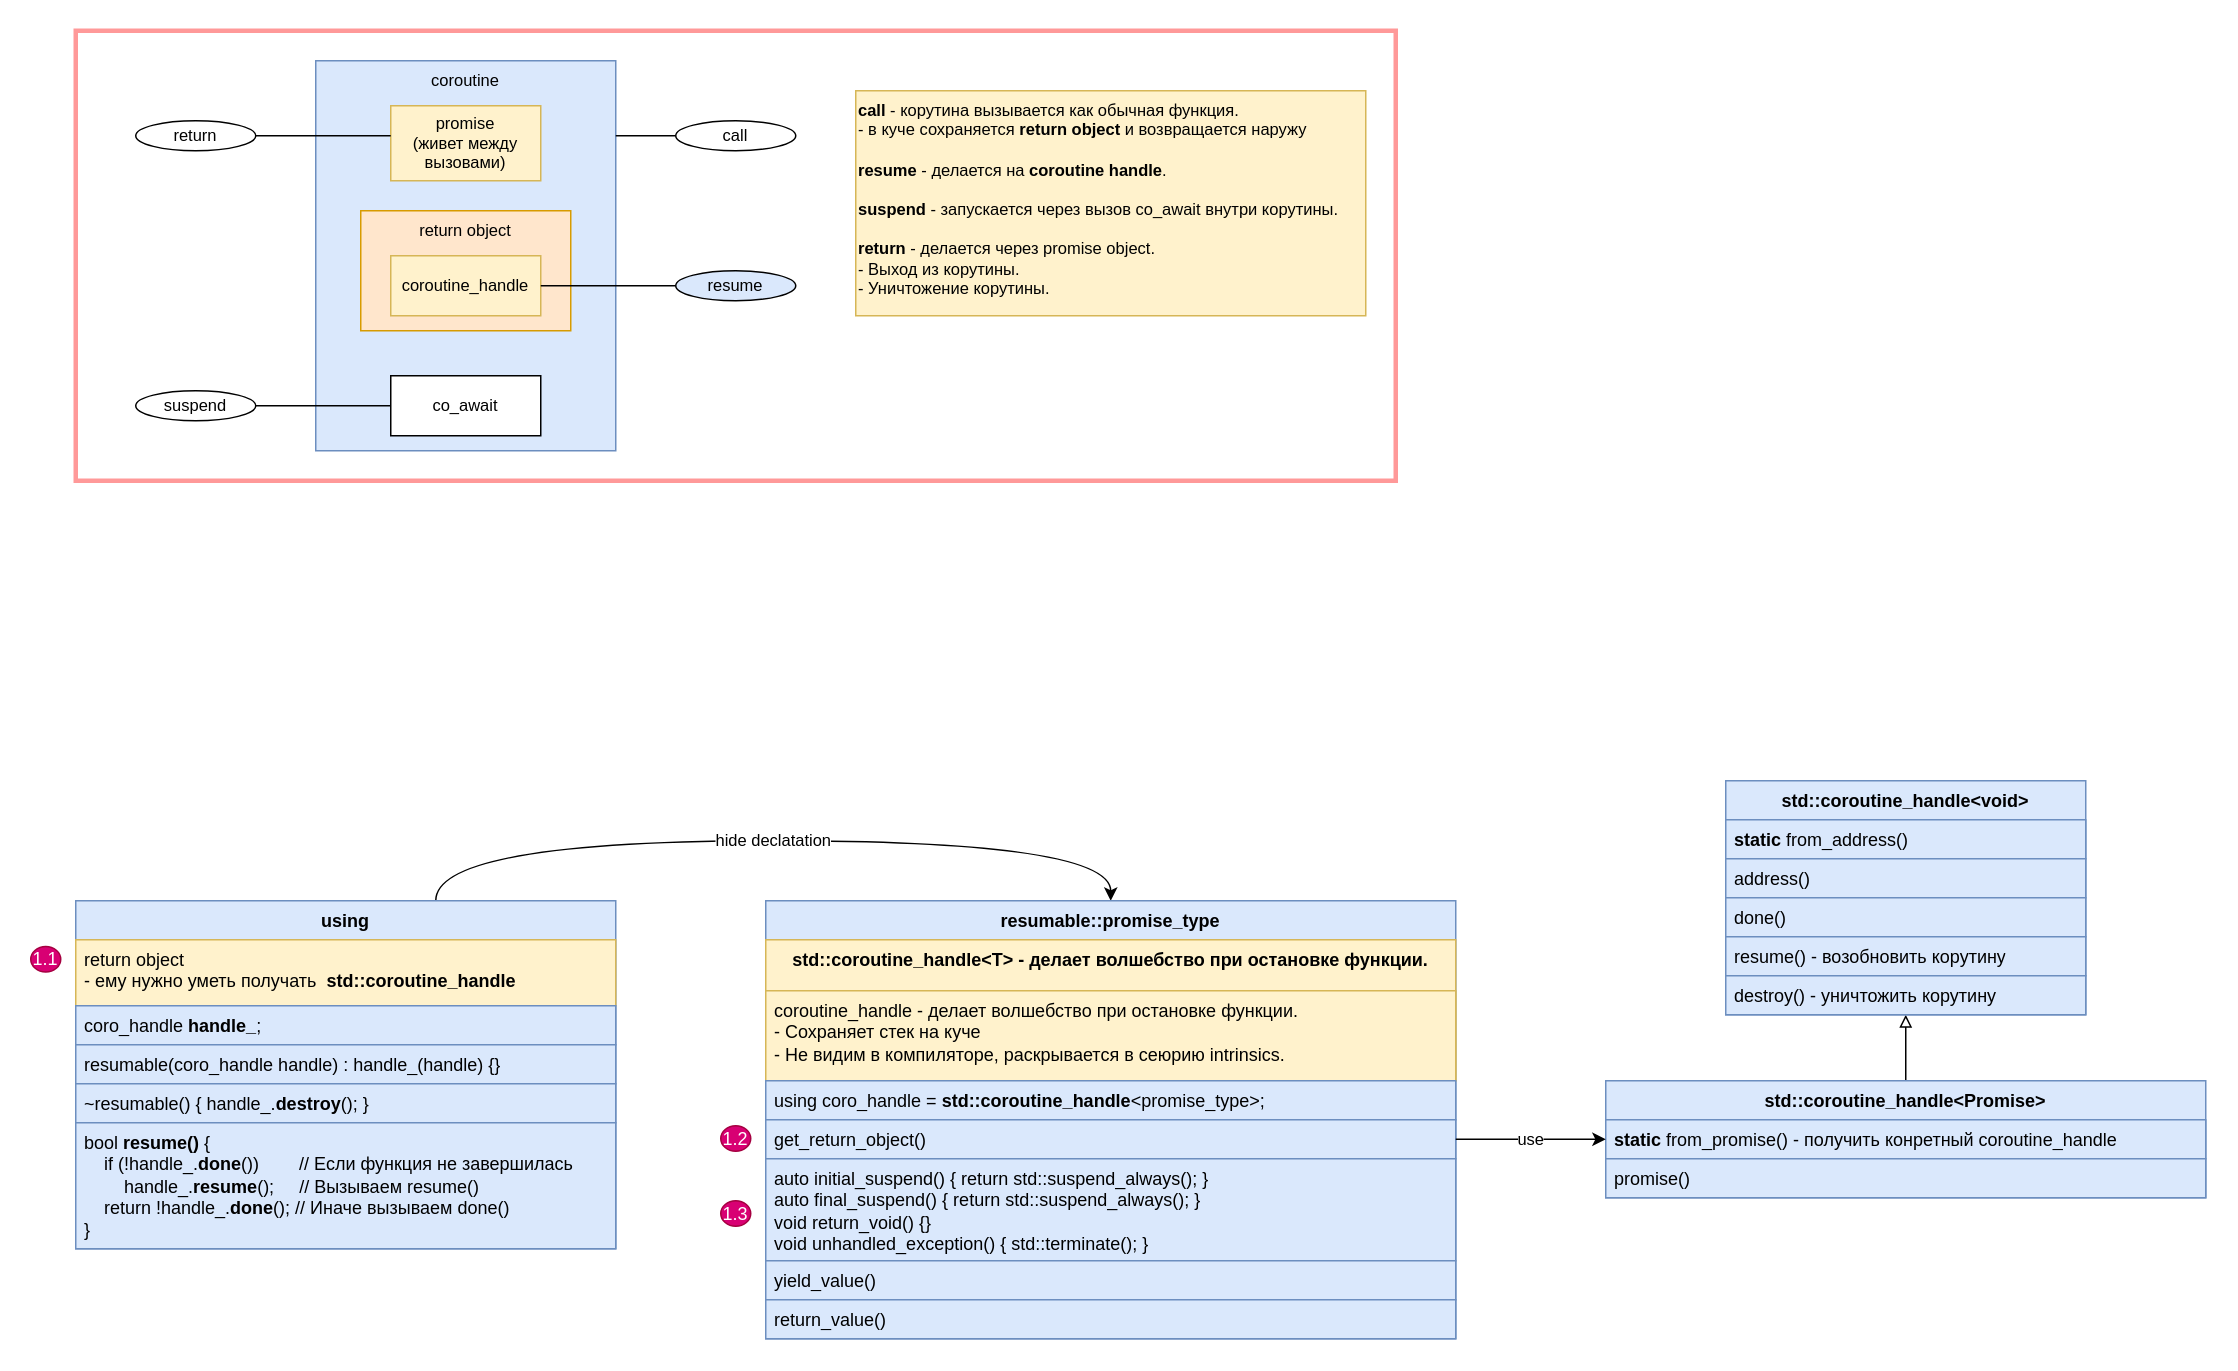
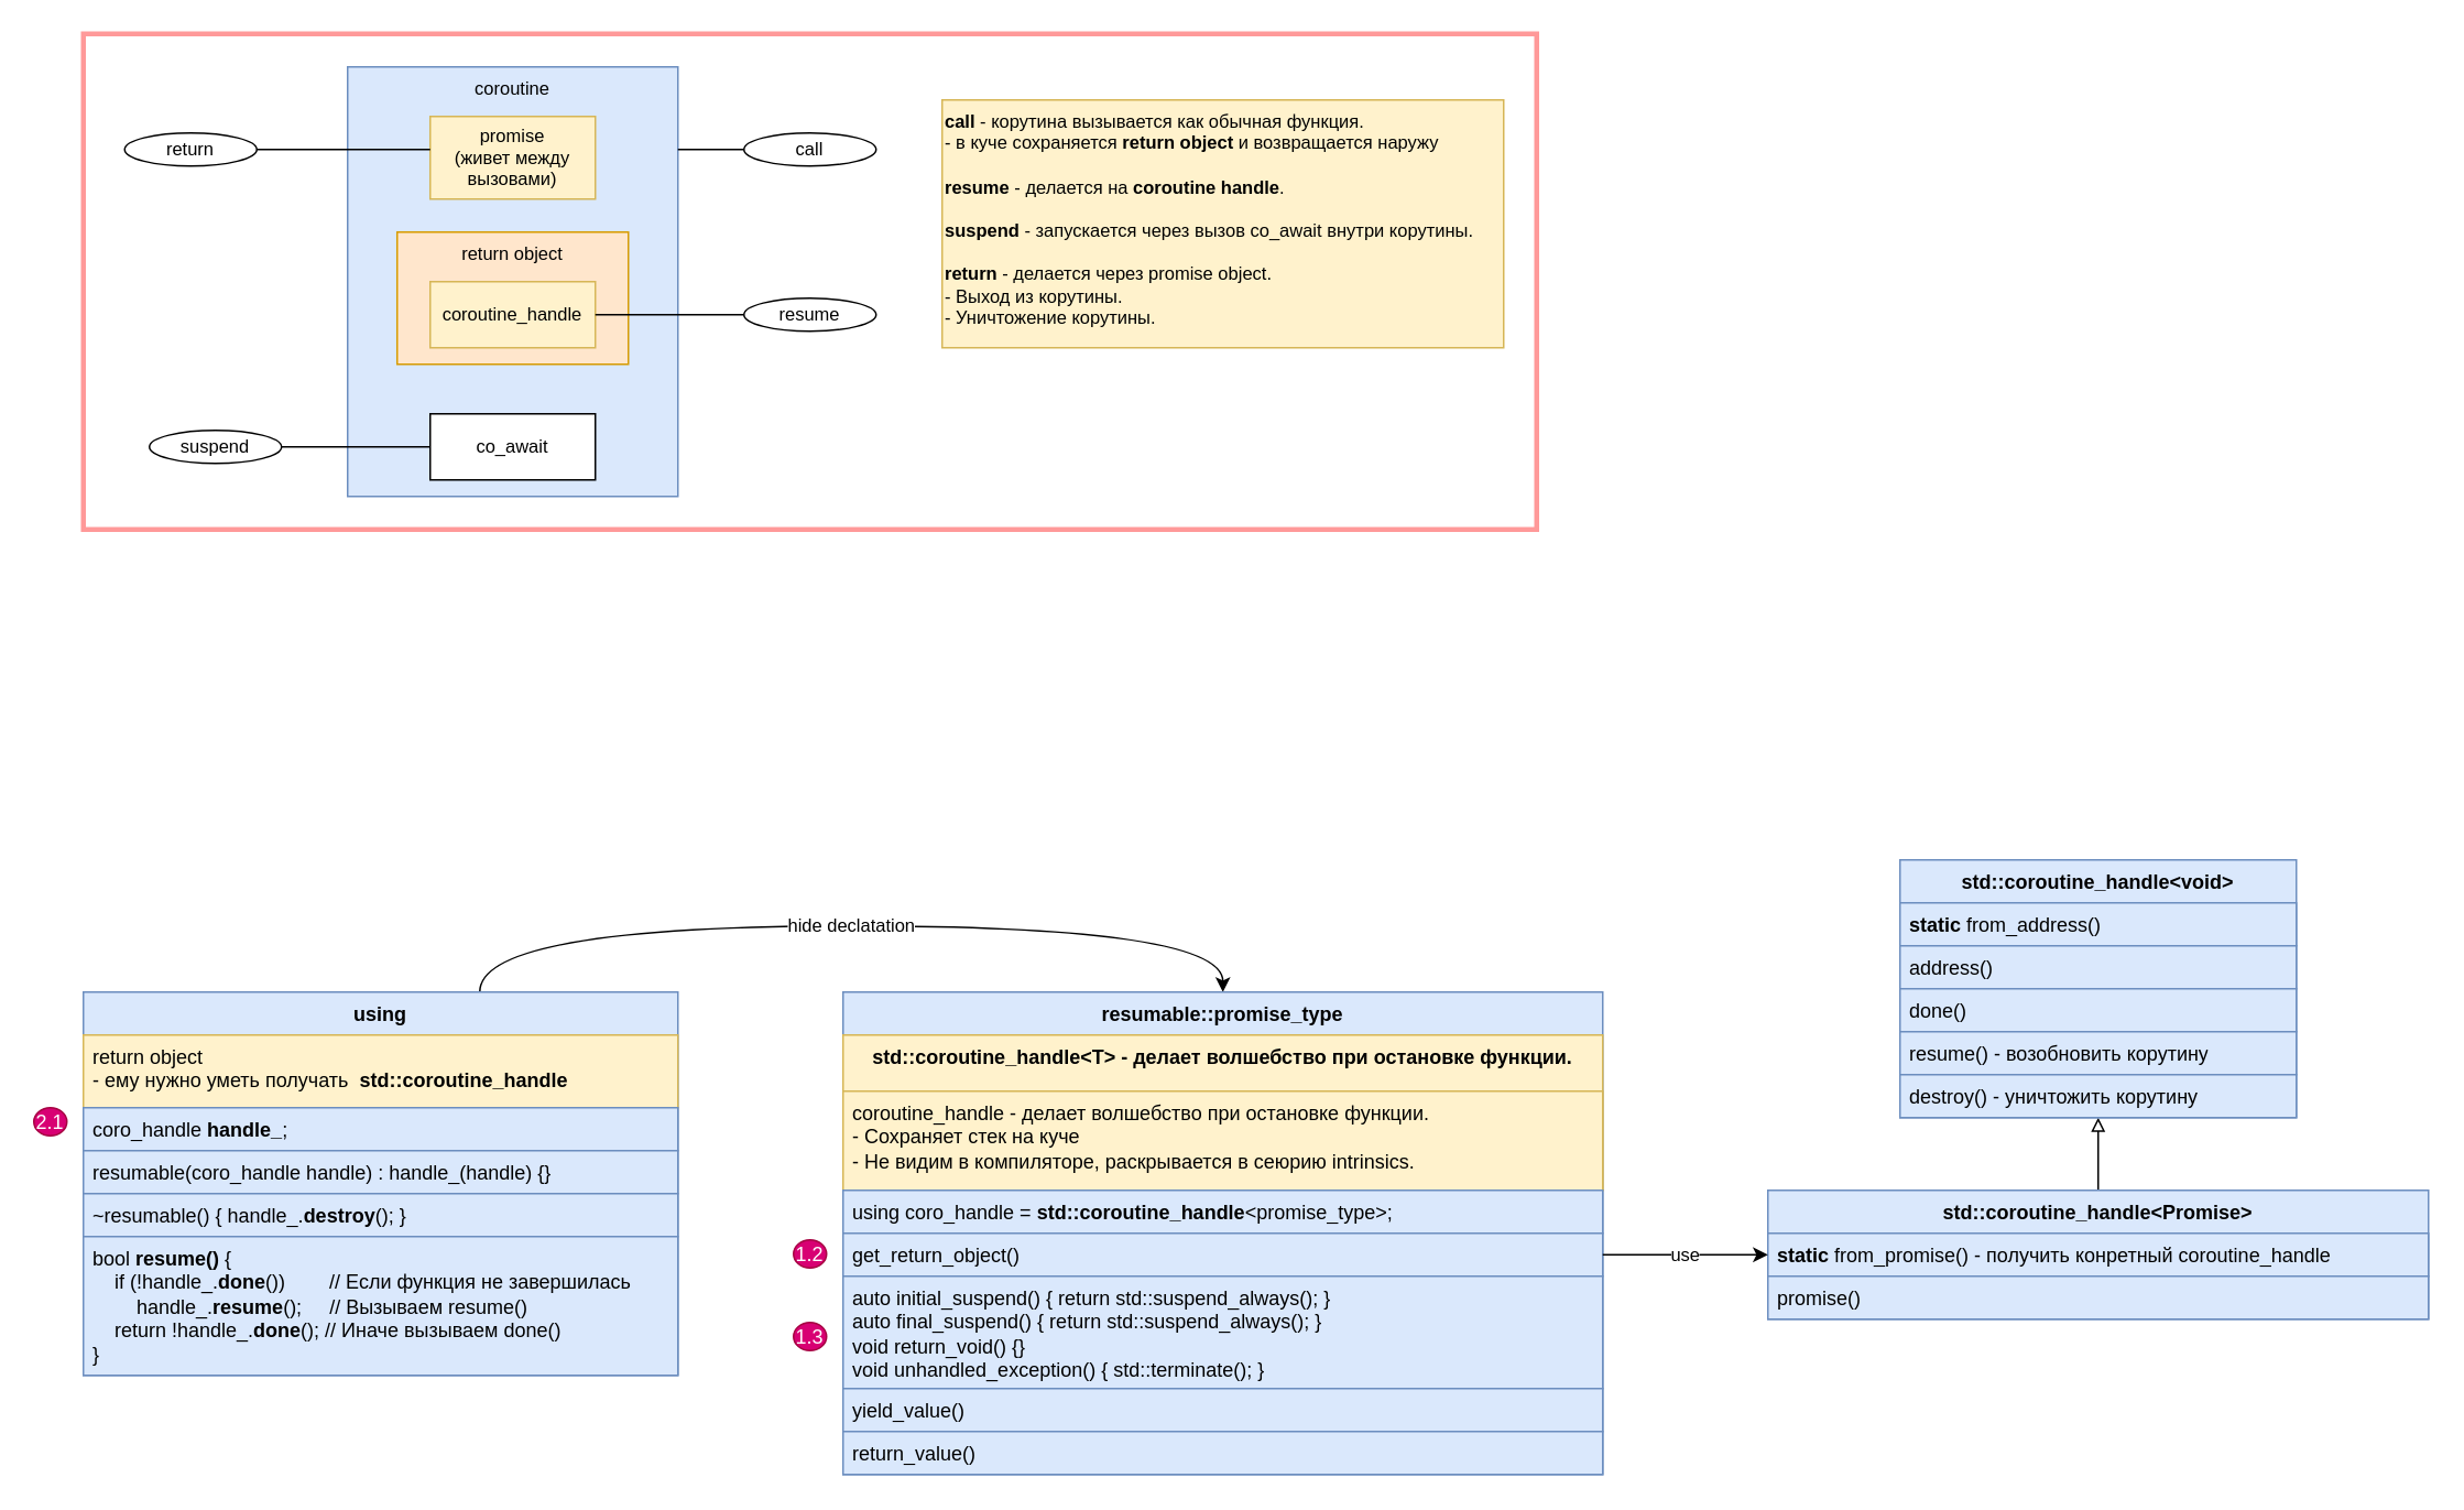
- <mxCell id="36" value="return" style="ellipse;whiteSpace=wrap;html=1;fontFamily=Helvetica;fontSize=11;fontColor=default;" vertex="1" parent="1"><mxGeometry y="80" width="80" height="20" as="geometry" x="90" /></mxCell>
+ <mxCell id="36" value="return" style="ellipse;whiteSpace=wrap;html=1;fontFamily=Helvetica;fontSize=11;fontColor=default;" vertex="1" parent="1"><mxGeometry x="75" y="80" width="80" height="20" as="geometry" /></mxCell>
- <mxCell id="45" value="resume" style="ellipse;whiteSpace=wrap;html=1;fontFamily=Helvetica;fontSize=11;fontColor=default;fillColor=#dae8fc;" vertex="1" parent="1"><mxGeometry x="450" y="180" width="80" height="20" as="geometry" /></mxCell>
+ <mxCell id="45" value="resume" style="ellipse;whiteSpace=wrap;html=1;fontFamily=Helvetica;fontSize=11;fontColor=default;" vertex="1" parent="1"><mxGeometry x="450" y="180" width="80" height="20" as="geometry" /></mxCell>
- <mxCell id="28" value="1.1" style="ellipse;whiteSpace=wrap;html=1;fillColor=#d80073;fontColor=#ffffff;strokeColor=#A50040;" vertex="1" parent="1"><mxGeometry x="20" y="630.5" width="20" height="17" as="geometry" /></mxCell>
+ <mxCell id="32" value="2.1" style="ellipse;whiteSpace=wrap;html=1;fillColor=#d80073;fontColor=#ffffff;strokeColor=#A50040;" vertex="1" parent="1"><mxGeometry x="20" y="670" width="20" height="17" as="geometry" /></mxCell>
